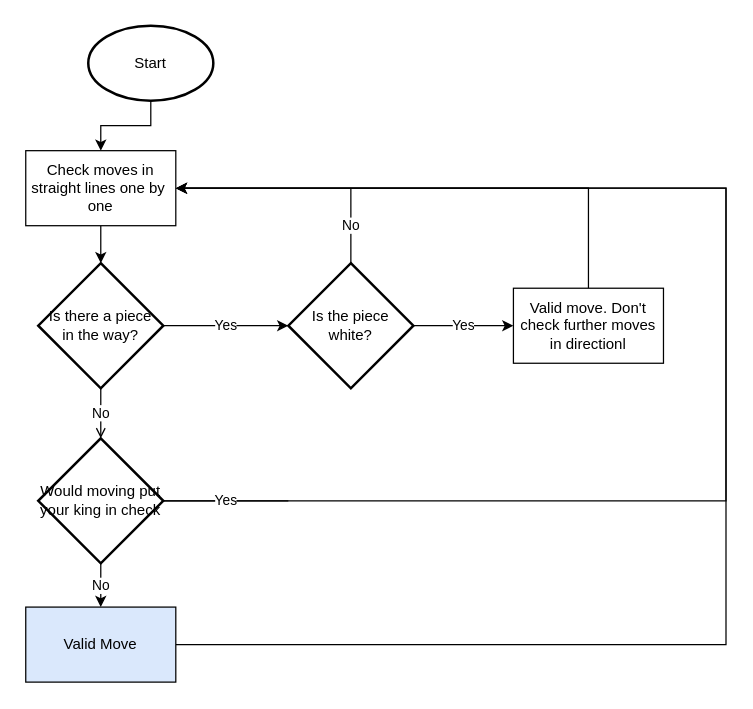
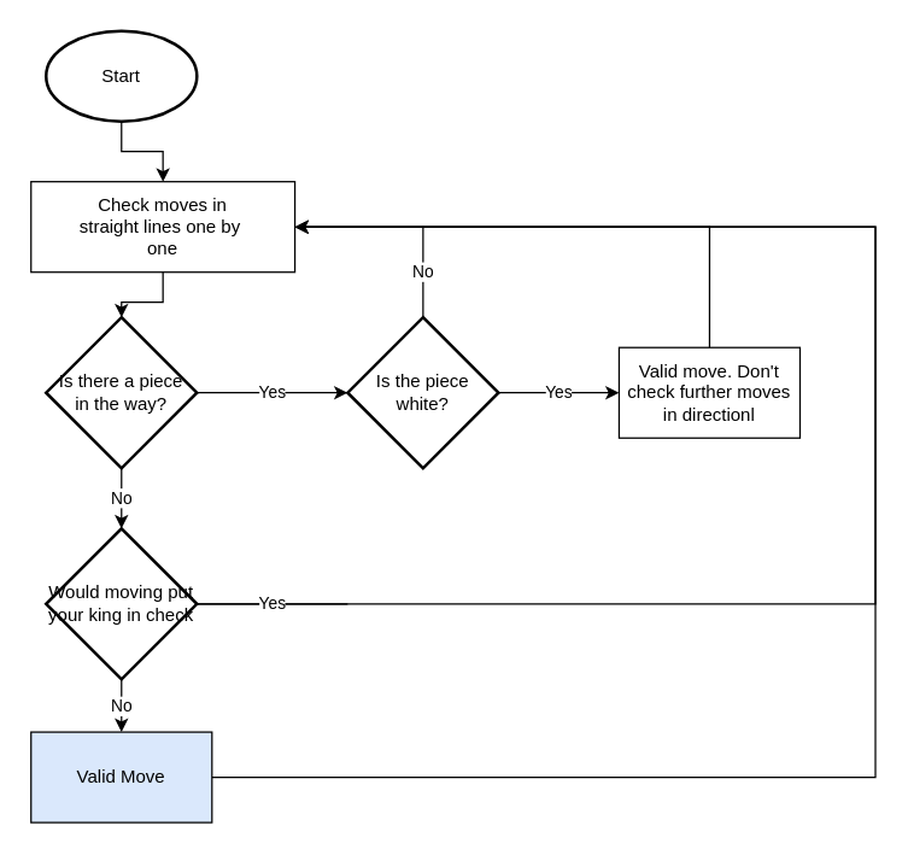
- <mxCell id="3" value="Start" style="strokeWidth=2;html=1;shape=mxgraph.flowchart.start_1;whiteSpace=wrap;" vertex="1" parent="1"><mxGeometry x="70" y="20" width="100" height="60" as="geometry" /></mxCell>
+ <mxCell id="3" value="Start" style="strokeWidth=2;html=1;shape=mxgraph.flowchart.start_1;whiteSpace=wrap;" vertex="1" parent="1"><mxGeometry x="30" y="20" width="100" height="60" as="geometry" /></mxCell>
- <mxCell id="5" value="Check moves in&lt;br&gt;straight lines one by&amp;nbsp;&lt;br&gt;one" style="rounded=0;whiteSpace=wrap;html=1;" vertex="1" parent="1"><mxGeometry x="20" y="120" width="120" height="60" as="geometry" /></mxCell>
+ <mxCell id="5" value="Check moves in&lt;br&gt;straight lines one by&amp;nbsp;&lt;br&gt;one" style="rounded=0;whiteSpace=wrap;html=1;" vertex="1" parent="1"><mxGeometry x="20" y="120" width="175" height="60" as="geometry" /></mxCell>
- <mxCell id="7" value="No" style="edgeStyle=orthogonalEdgeStyle;rounded=0;orthogonalLoop=1;jettySize=auto;html=1;exitX=0.5;exitY=1;exitDx=0;exitDy=0;exitPerimeter=0;entryX=0.5;entryY=0;entryDx=0;entryDy=0;entryPerimeter=0;endArrow=open;" edge="1" parent="1" source="8" target="16"><mxGeometry relative="1" as="geometry" /></mxCell>
+ <mxCell id="7" value="No" style="edgeStyle=orthogonalEdgeStyle;rounded=0;orthogonalLoop=1;jettySize=auto;html=1;exitX=0.5;exitY=1;exitDx=0;exitDy=0;exitPerimeter=0;entryX=0.5;entryY=0;entryDx=0;entryDy=0;entryPerimeter=0;" edge="1" parent="1" source="8" target="16"><mxGeometry relative="1" as="geometry" /></mxCell>
